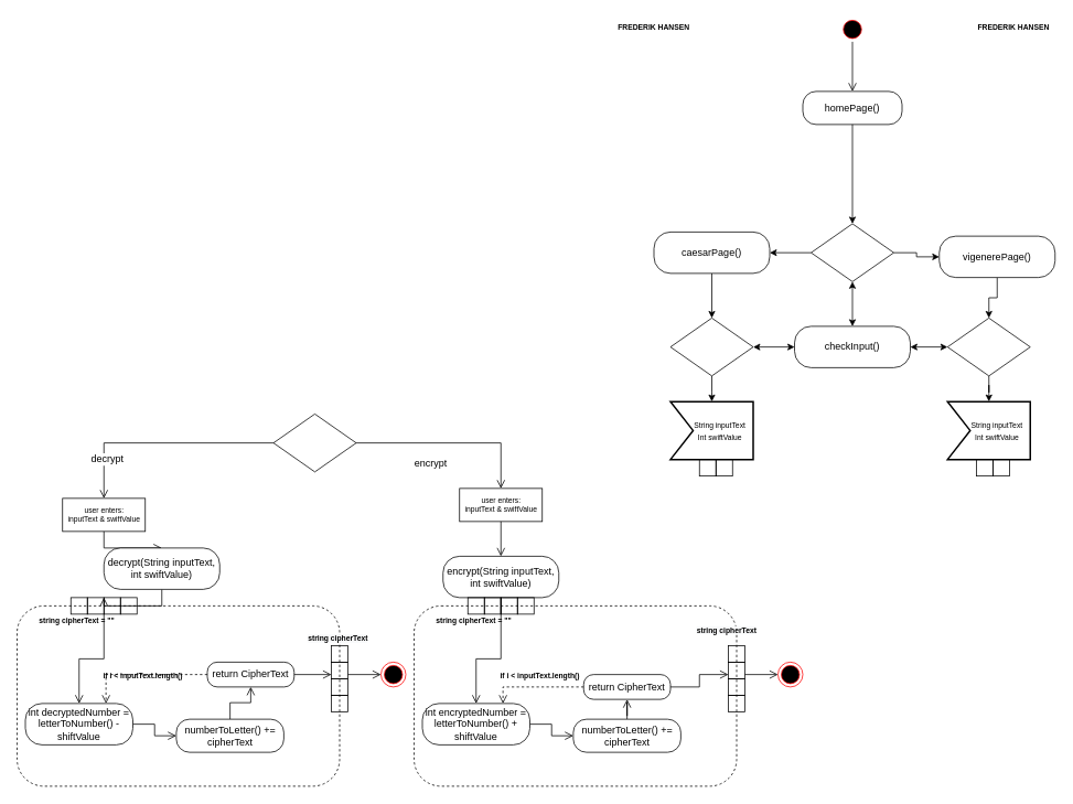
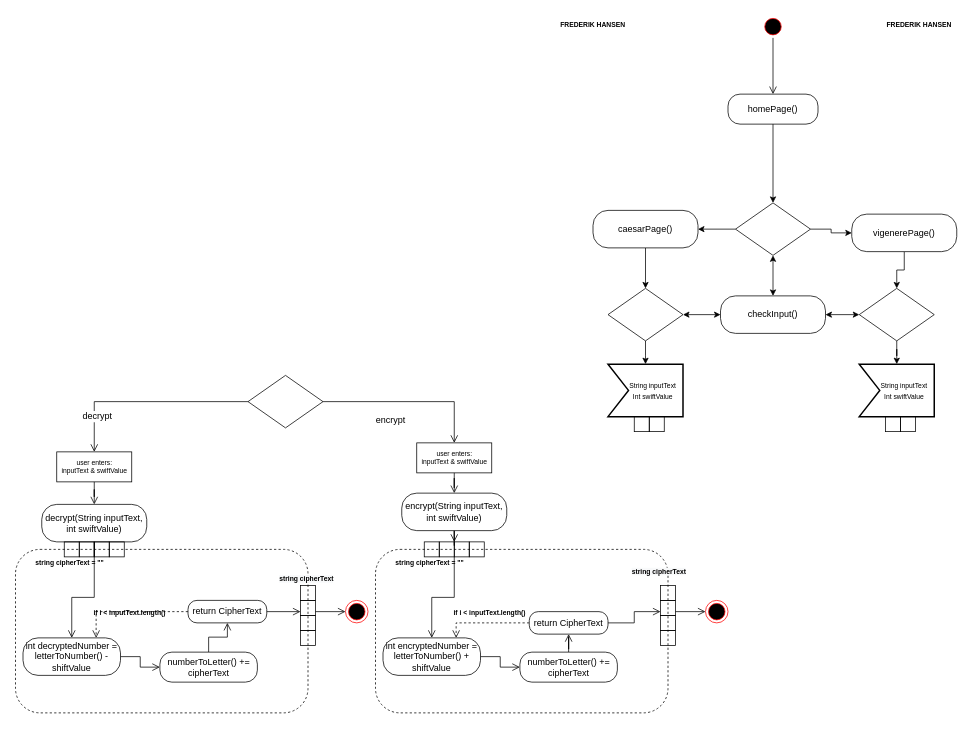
- <mxCell id="5" value="homePage()" style="rounded=1;whiteSpace=wrap;html=1;arcSize=40;fontColor=#000000;fillColor=default;strokeColor=#000000;" vertex="1" parent="1"><mxGeometry x="970" y="110" width="120" height="40" as="geometry" /></mxCell>
+ <mxCell id="5" value="homePage()" style="rounded=1;whiteSpace=wrap;html=1;arcSize=40;fontColor=#000000;fillColor=default;strokeColor=#000000;" vertex="1" parent="1"><mxGeometry x="970" y="125" width="120" height="40" as="geometry" /></mxCell>
- <mxCell id="14" value="decrypt(String inputText, int swiftValue)" style="rounded=1;whiteSpace=wrap;html=1;arcSize=40;fontColor=#000000;fillColor=default;strokeColor=#000000;" vertex="1" parent="1"><mxGeometry x="125" y="662" width="140" height="50" as="geometry" /></mxCell>
+ <mxCell id="14" value="decrypt(String inputText, int swiftValue)" style="rounded=1;whiteSpace=wrap;html=1;arcSize=40;fontColor=#000000;fillColor=default;strokeColor=#000000;" vertex="1" parent="1"><mxGeometry x="55" y="672" width="140" height="50" as="geometry" /></mxCell>
- <mxCell id="37" value="encrypt(String inputText, int swiftValue)" style="rounded=1;whiteSpace=wrap;html=1;arcSize=40;fontColor=#000000;fillColor=default;strokeColor=#000000;" vertex="1" parent="1"><mxGeometry x="535" y="672" width="140" height="50" as="geometry" /></mxCell>
+ <mxCell id="37" value="encrypt(String inputText, int swiftValue)" style="rounded=1;whiteSpace=wrap;html=1;arcSize=40;fontColor=#000000;fillColor=default;strokeColor=#000000;" vertex="1" parent="1"><mxGeometry x="535" y="657" width="140" height="50" as="geometry" /></mxCell>
